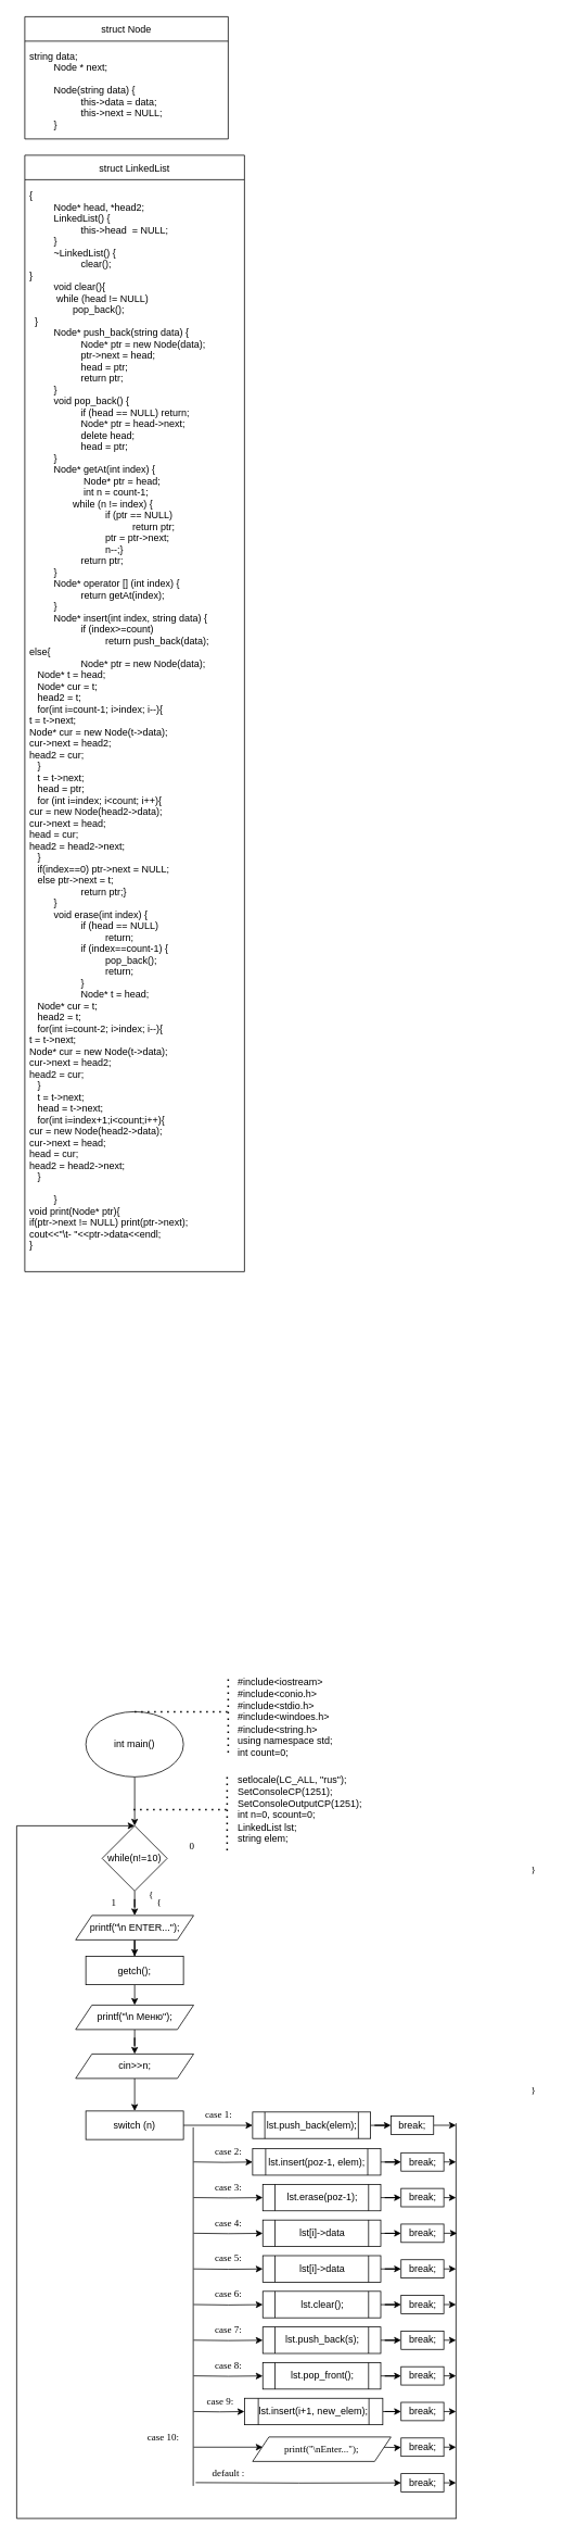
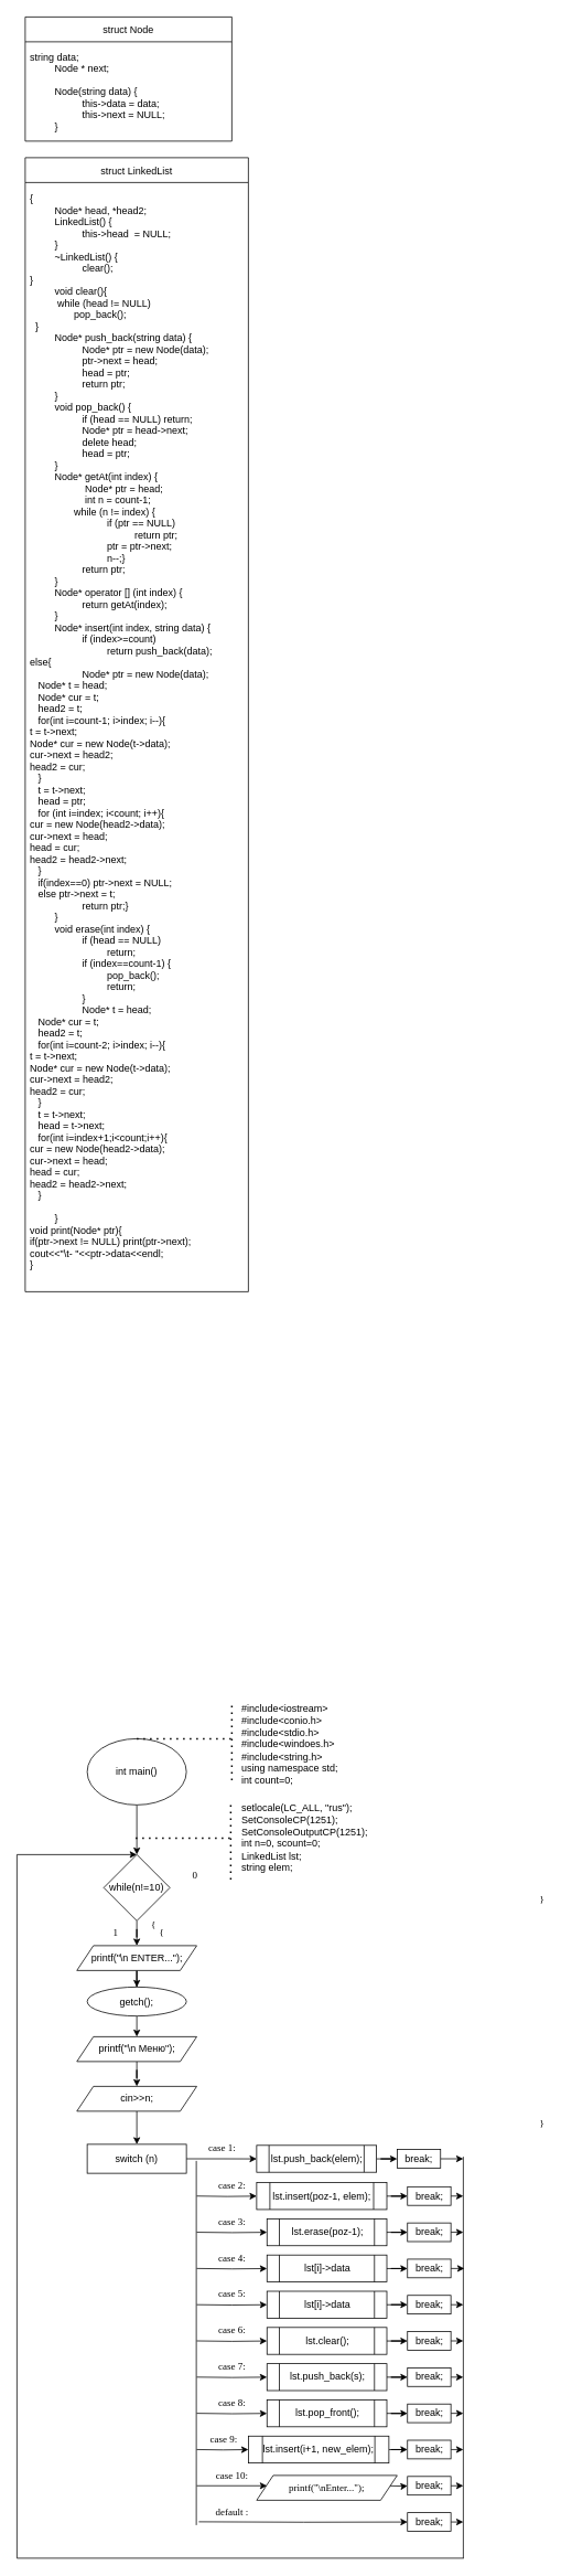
- <mxCell id="19" value="getch();" style="whiteSpace=wrap;html=1;" parent="1" vertex="1"><mxGeometry x="105" y="2400" width="120" height="35" as="geometry" /></mxCell>
+ <mxCell id="19" value="getch();" style="ellipse;whiteSpace=wrap;html=1;" parent="1" vertex="1"><mxGeometry x="105" y="2400" width="120" height="35" as="geometry" /></mxCell>
- <mxCell id="86" value="case 10:" style="text;html=1;resizable=0;autosize=1;align=center;verticalAlign=middle;points=[];fillColor=none;strokeColor=none;rounded=0;fontFamily=Times New Roman;" parent="1" vertex="1"><mxGeometry x="170" y="2975" width="60" height="30" as="geometry" /></mxCell>
+ <mxCell id="86" value="case 10:" style="text;html=1;resizable=0;autosize=1;align=center;verticalAlign=middle;points=[];fillColor=none;strokeColor=none;rounded=0;fontFamily=Times New Roman;" parent="1" vertex="1"><mxGeometry x="250" y="2975" width="60" height="30" as="geometry" /></mxCell>
